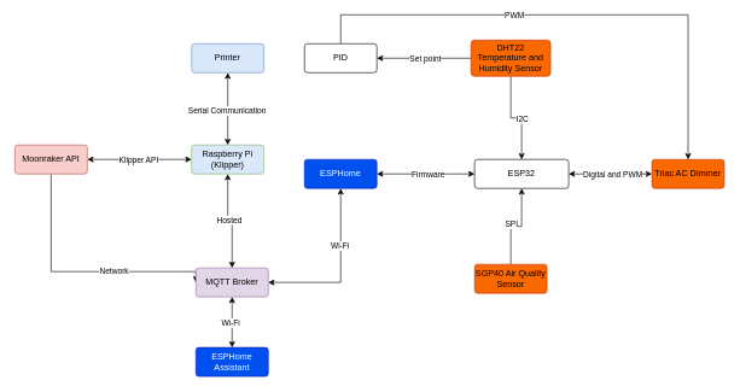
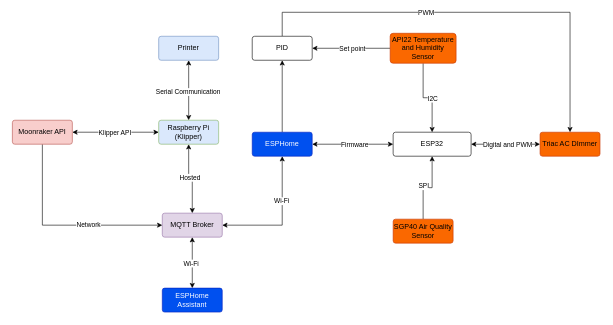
- <mxCell id="23" value="DHT22 Temperature and Humidity Sensor" style="rounded=1;arcSize=10;whiteSpace=wrap;html=1;align=center;fillColor=#fa6800;fontColor=#000000;strokeColor=#C73500;" vertex="1" parent="1"><mxGeometry x="650" y="55" width="110" height="50" as="geometry" /></mxCell>
+ <mxCell id="23" value="API22 Temperature and Humidity Sensor" style="rounded=1;arcSize=10;whiteSpace=wrap;html=1;align=center;fillColor=#fa6800;fontColor=#000000;strokeColor=#C73500;" vertex="1" parent="1"><mxGeometry x="650" y="55" width="110" height="50" as="geometry" /></mxCell>
+ <mxCell id="29" value="" style="edgeStyle=orthogonalEdgeStyle;rounded=0;orthogonalLoop=1;jettySize=auto;html=1;" edge="1" parent="1" source="30" target="36"><mxGeometry relative="1" as="geometry" /></mxCell>
- <mxCell id="17" value="MQTT Broker" style="rounded=1;arcSize=10;whiteSpace=wrap;html=1;align=center;fillColor=#e1d5e7;strokeColor=#9673a6;" vertex="1" parent="1"><mxGeometry x="270" y="370" width="100" height="40" as="geometry" /></mxCell>
+ <mxCell id="17" value="MQTT Broker" style="rounded=1;arcSize=10;whiteSpace=wrap;html=1;align=center;fillColor=#e1d5e7;strokeColor=#9673a6;" vertex="1" parent="1"><mxGeometry x="270" y="355" width="100" height="40" as="geometry" /></mxCell>
